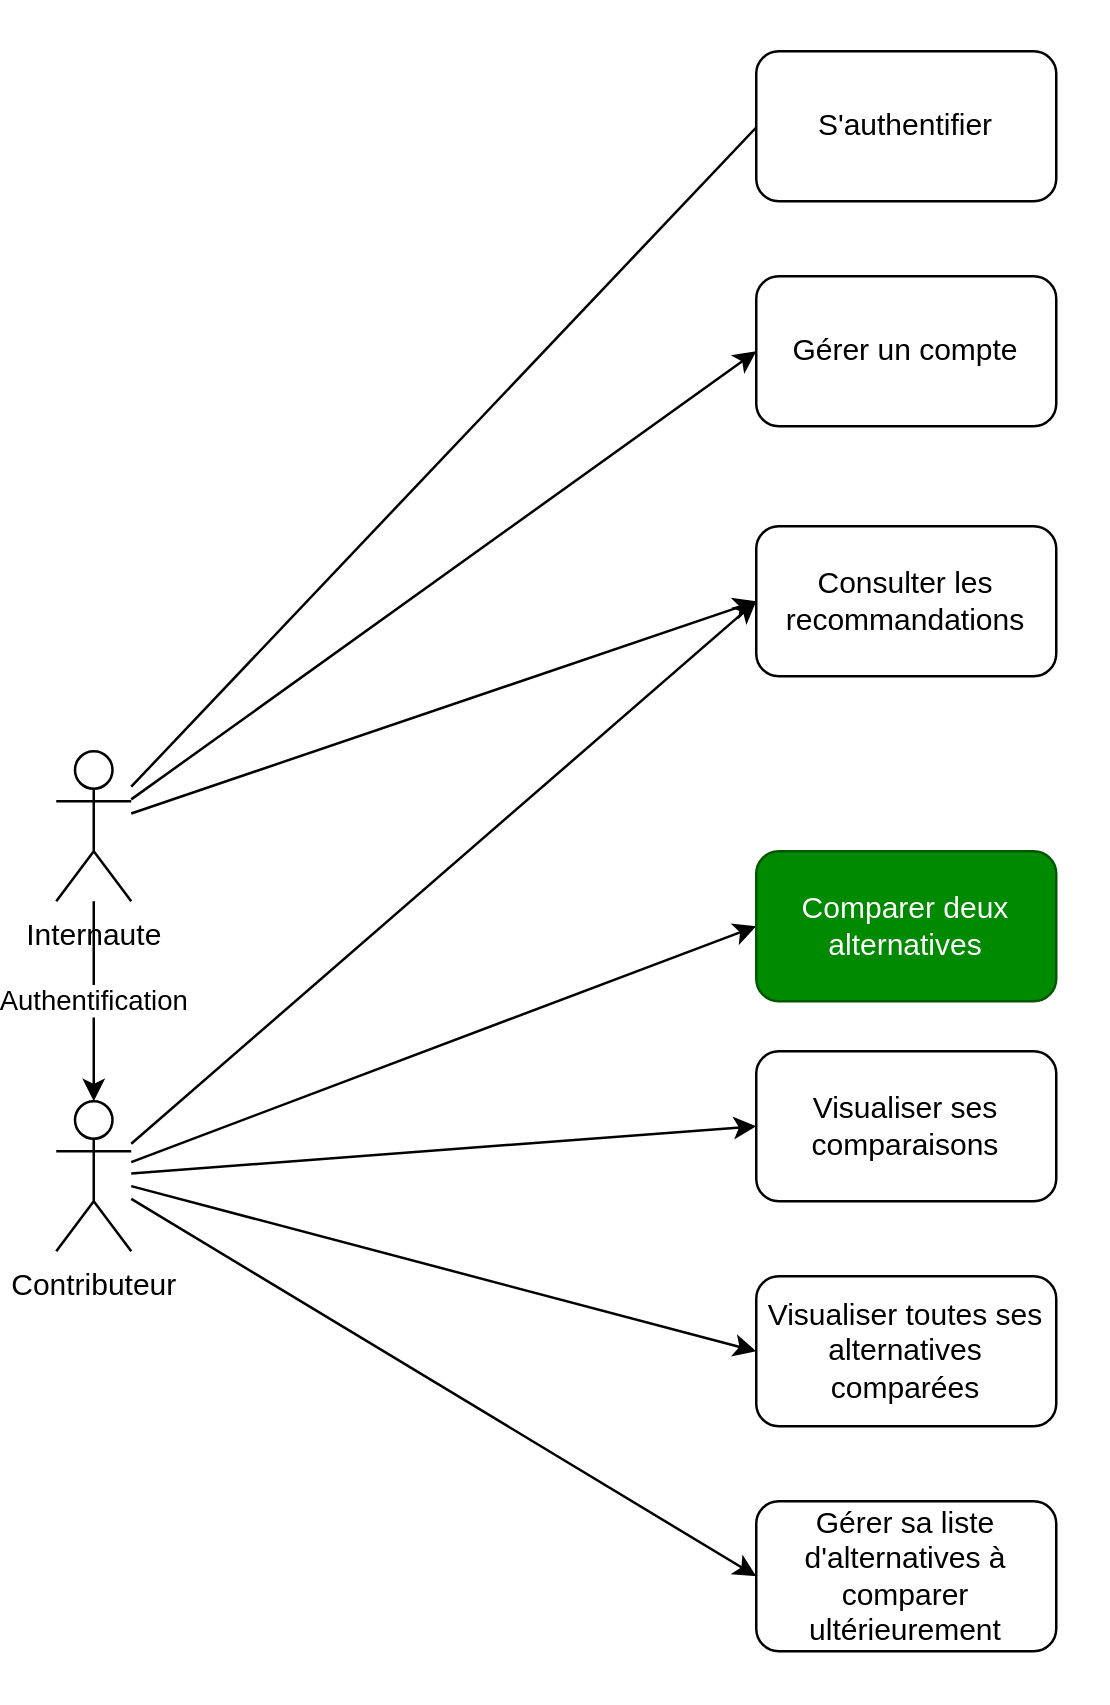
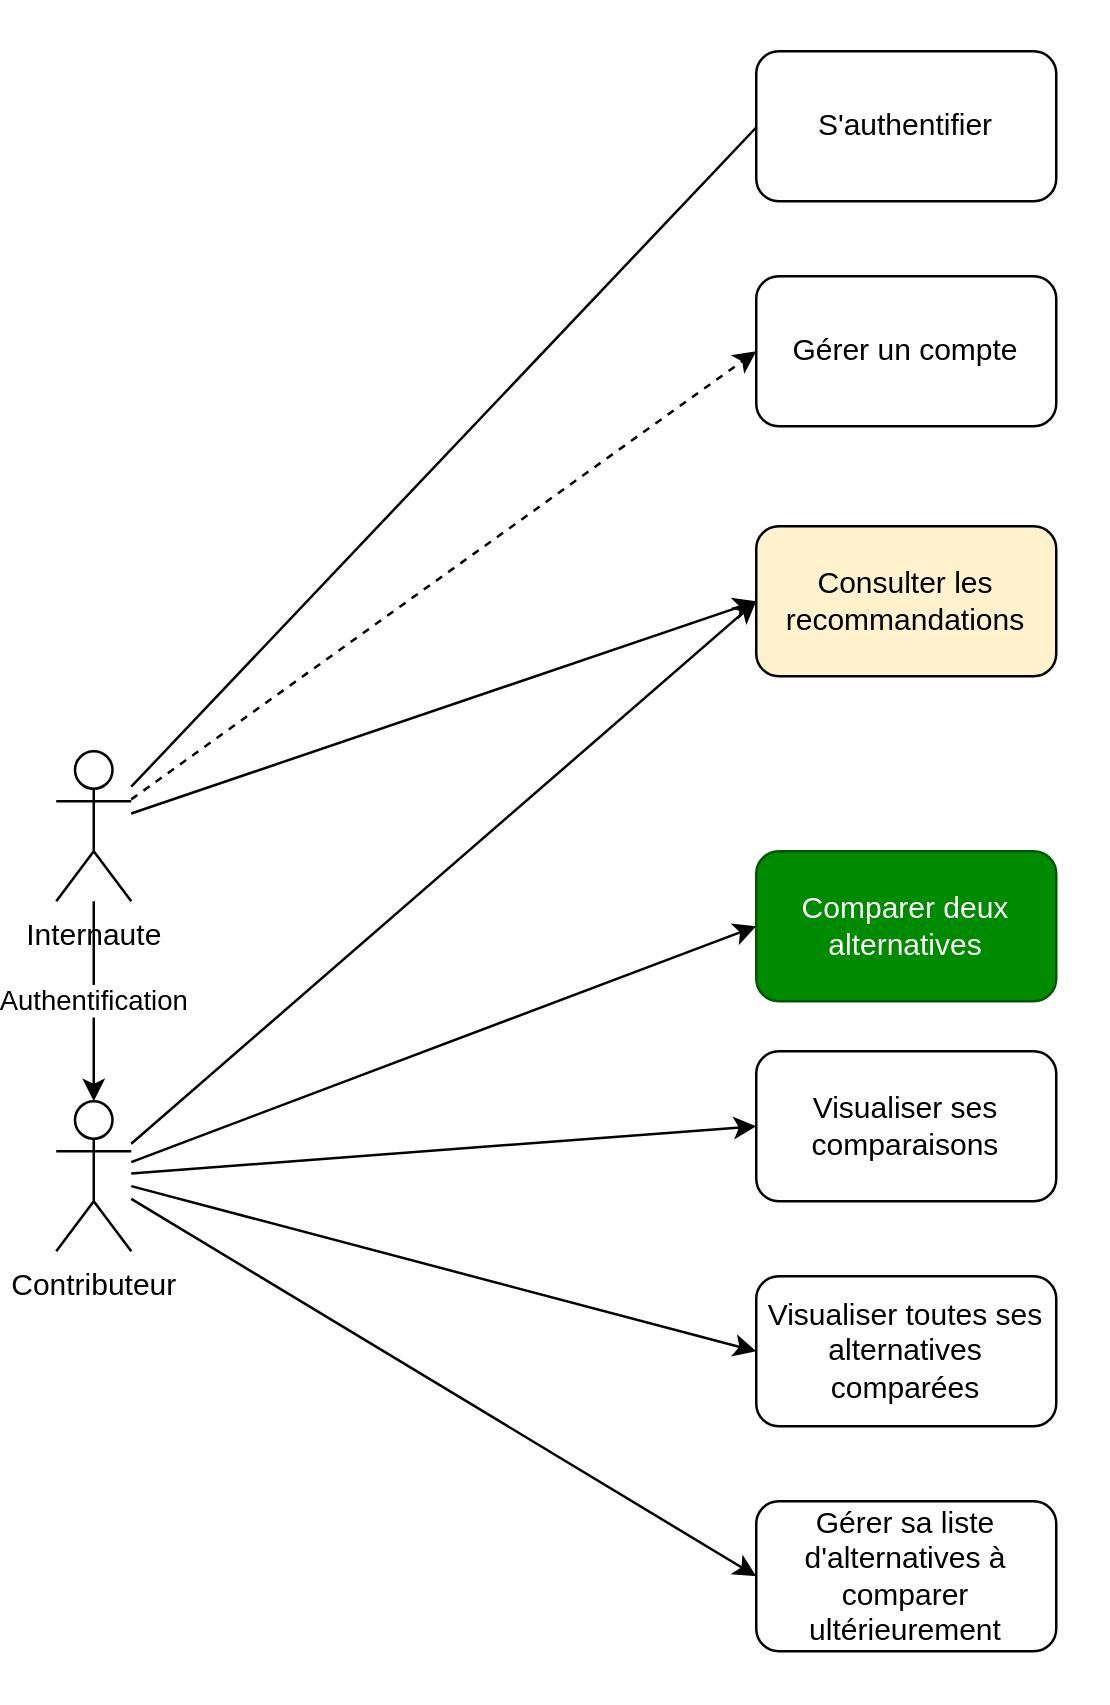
- <mxCell id="5" style="edgeStyle=none;html=1;entryX=0;entryY=0.5;entryDx=0;entryDy=0;" edge="1" parent="1" source="7" target="18"><mxGeometry relative="1" as="geometry" /></mxCell>
+ <mxCell id="5" style="edgeStyle=none;html=1;entryX=0;entryY=0.5;entryDx=0;entryDy=0;dashed=1;" edge="1" parent="1" source="7" target="18"><mxGeometry relative="1" as="geometry" /></mxCell>
- <mxCell id="2" value="Consulter les recommandations" style="rounded=1;whiteSpace=wrap;html=1;" vertex="1" parent="1"><mxGeometry x="300" y="210" width="120" height="60" as="geometry" /></mxCell>
+ <mxCell id="2" value="Consulter les recommandations" style="rounded=1;whiteSpace=wrap;html=1;fillColor=#fff2cc;" vertex="1" parent="1"><mxGeometry x="300" y="210" width="120" height="60" as="geometry" /></mxCell>
